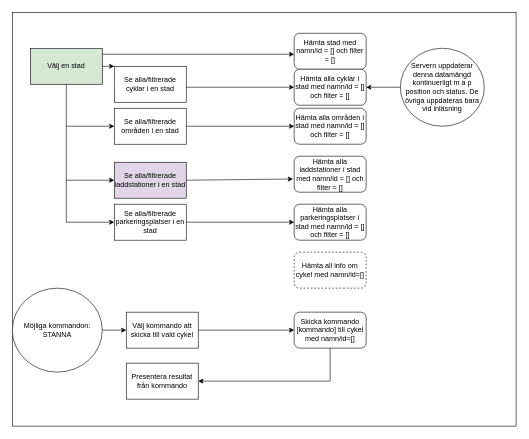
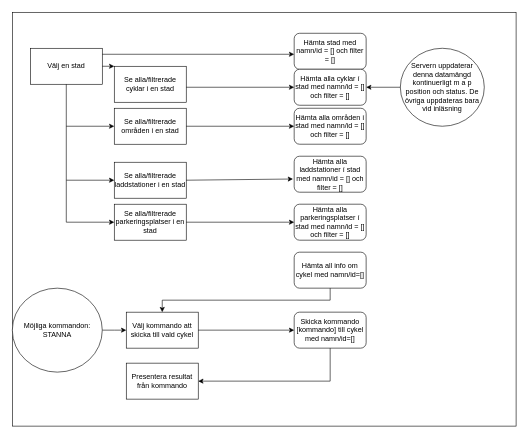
- <mxCell id="3" value="Välj en stad" style="rounded=0;whiteSpace=wrap;html=1;fillColor=#d5e8d4;" parent="1" vertex="1"><mxGeometry x="50" width="120" height="60" as="geometry" y="80" /></mxCell>
+ <mxCell id="3" value="Välj en stad" style="rounded=0;whiteSpace=wrap;html=1;" parent="1" vertex="1"><mxGeometry x="50" width="120" height="60" as="geometry" y="80" /></mxCell>
- <mxCell id="10" value="Se alla/filtrerade laddstationer i en stad" style="rounded=0;whiteSpace=wrap;html=1;fillColor=#e1d5e7;" parent="1" vertex="1"><mxGeometry x="190" y="270" width="120" height="60" as="geometry" /></mxCell>
+ <mxCell id="10" value="Se alla/filtrerade laddstationer i en stad" style="rounded=0;whiteSpace=wrap;html=1;" parent="1" vertex="1"><mxGeometry x="190" y="270" width="120" height="60" as="geometry" /></mxCell>
- <mxCell id="18" value="Hämta all info om cykel med namn/id=[]" style="rounded=1;whiteSpace=wrap;html=1;dashed=1;" parent="1" vertex="1"><mxGeometry x="490" y="420" width="120" height="60" as="geometry" /></mxCell>
+ <mxCell id="18" value="Hämta all info om cykel med namn/id=[]" style="rounded=1;whiteSpace=wrap;html=1;" parent="1" vertex="1"><mxGeometry x="490" y="420" width="120" height="60" as="geometry" /></mxCell>
+ <mxCell id="20" value="" style="endArrow=classic;html=1;rounded=0;exitX=0.5;exitY=1;exitDx=0;exitDy=0;entryX=0.5;entryY=0;entryDx=0;entryDy=0;" parent="1" source="18" target="19" edge="1"><mxGeometry width="50" height="50" relative="1" as="geometry"><mxPoint x="370" y="590" as="sourcePoint" /><mxPoint x="420" y="540" as="targetPoint" /><Array as="points"><mxPoint x="550" y="500" /><mxPoint x="270" y="500" /></Array></mxGeometry></mxCell>
